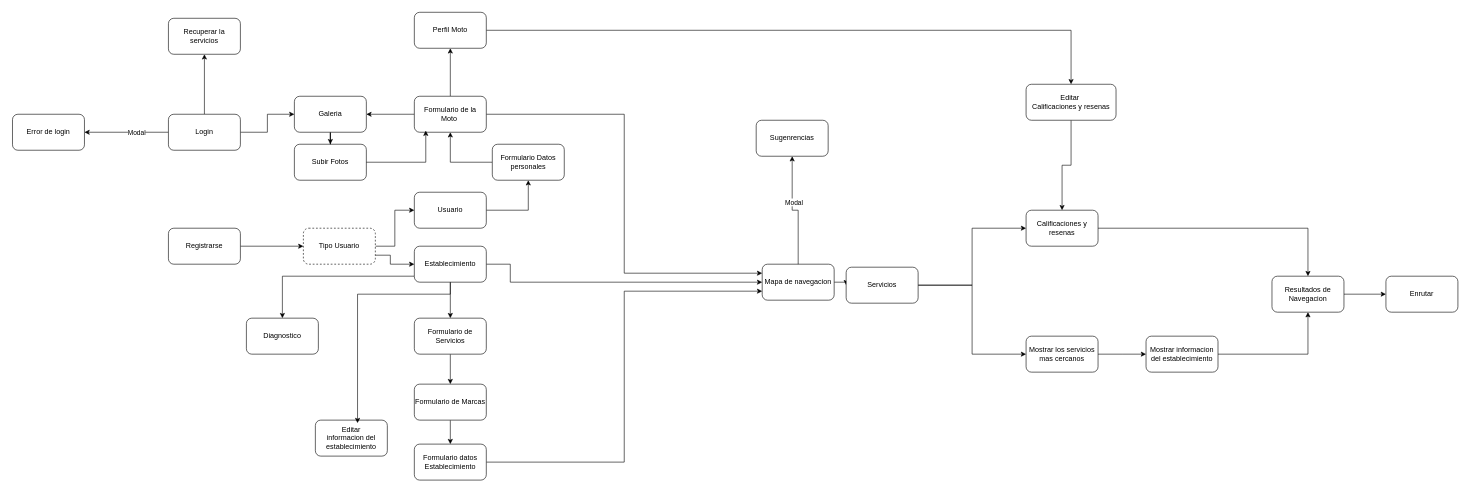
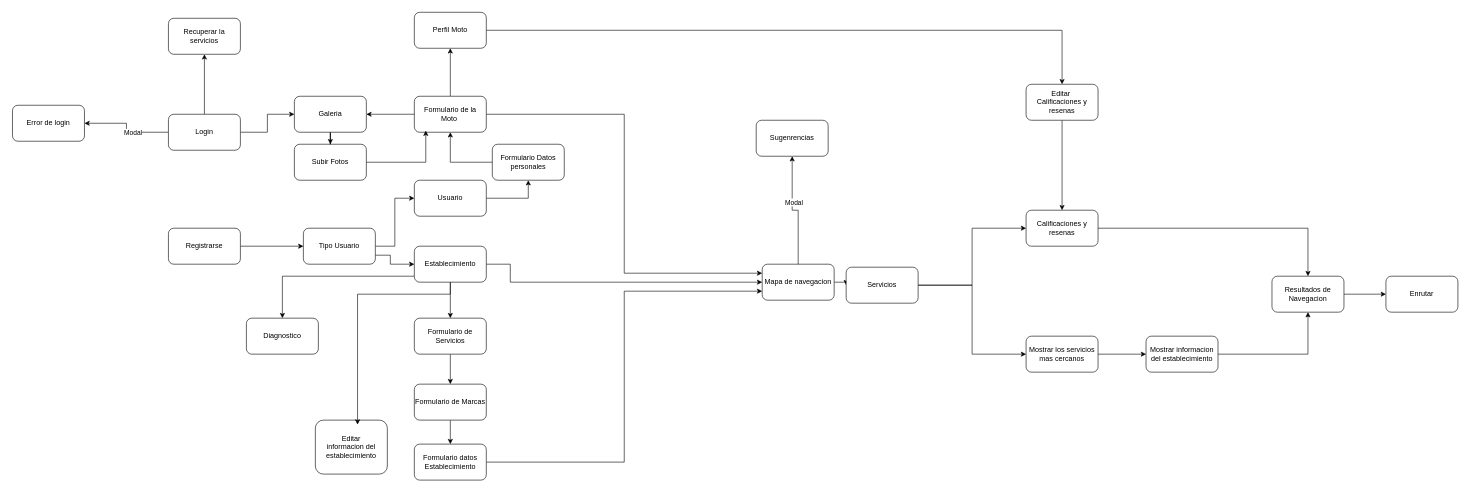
- <mxCell id="49" value="&lt;div&gt;Editar&amp;nbsp;&lt;/div&gt;Calificaciones y resenas" style="rounded=1;whiteSpace=wrap;html=1;" parent="1" vertex="1"><mxGeometry x="1710" y="140" width="150" height="60" as="geometry" /></mxCell>
+ <mxCell id="49" value="&lt;div&gt;Editar&amp;nbsp;&lt;/div&gt;Calificaciones y resenas" style="rounded=1;whiteSpace=wrap;html=1;" parent="1" vertex="1"><mxGeometry x="1710" y="140" width="120" height="60" as="geometry" /></mxCell>
- <mxCell id="43" value="&lt;div&gt;Error de login&lt;/div&gt;" style="rounded=1;whiteSpace=wrap;html=1;" parent="1" vertex="1"><mxGeometry x="20" y="190" width="120" height="60" as="geometry" /></mxCell>
+ <mxCell id="43" value="&lt;div&gt;Error de login&lt;/div&gt;" style="rounded=1;whiteSpace=wrap;html=1;" parent="1" vertex="1"><mxGeometry x="20" y="175" width="120" height="60" as="geometry" /></mxCell>
- <mxCell id="59" value="Usuario" style="rounded=1;whiteSpace=wrap;html=1;" parent="1" vertex="1"><mxGeometry x="690" y="320" width="120" height="60" as="geometry" /></mxCell>
+ <mxCell id="59" value="Usuario" style="rounded=1;whiteSpace=wrap;html=1;" parent="1" vertex="1"><mxGeometry x="690" y="300" width="120" height="60" as="geometry" /></mxCell>
- <mxCell id="12" value="Tipo Usuario" style="rounded=1;whiteSpace=wrap;html=1;dashed=1;" parent="1" vertex="1"><mxGeometry x="505" y="380" width="120" height="60" as="geometry" /></mxCell>
+ <mxCell id="12" value="Tipo Usuario" style="rounded=1;whiteSpace=wrap;html=1;" parent="1" vertex="1"><mxGeometry x="505" y="380" width="120" height="60" as="geometry" /></mxCell>
- <mxCell id="50" value="&lt;div&gt;Editar&lt;/div&gt;informacion del establecimiento" style="rounded=1;whiteSpace=wrap;html=1;" parent="1" vertex="1"><mxGeometry x="525" y="700" width="120" height="60" as="geometry" /></mxCell>
+ <mxCell id="50" value="&lt;div&gt;Editar&lt;/div&gt;informacion del establecimiento" style="rounded=1;whiteSpace=wrap;html=1;" parent="1" vertex="1"><mxGeometry x="525" y="700" width="120" height="90" as="geometry" /></mxCell>
